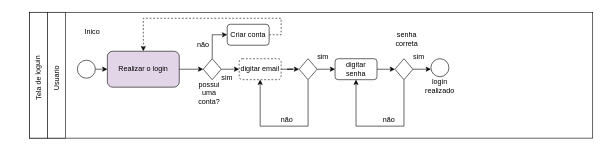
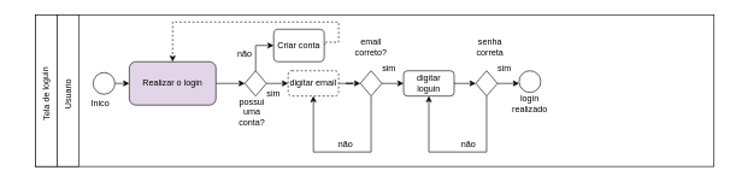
- <mxCell id="37" value="Inico" style="text;html=1;strokeColor=none;fillColor=none;align=center;verticalAlign=middle;whiteSpace=wrap;rounded=0;" vertex="1" parent="1"><mxGeometry x="133" y="42.5" width="40" height="20" as="geometry" /></mxCell>
+ <mxCell id="37" value="Inico" style="text;html=1;strokeColor=none;fillColor=none;align=center;verticalAlign=middle;whiteSpace=wrap;rounded=0;" vertex="1" parent="1"><mxGeometry x="118" y="132.5" width="40" height="20" as="geometry" /></mxCell>
- <mxCell id="15" value="Criar conta" style="rounded=1;whiteSpace=wrap;html=1;" vertex="1" parent="1"><mxGeometry x="378" y="40" width="70" height="35" as="geometry" /></mxCell>
+ <mxCell id="15" value="Criar conta" style="rounded=1;whiteSpace=wrap;html=1;" vertex="1" parent="1"><mxGeometry x="378" y="40" width="70" height="45" as="geometry" /></mxCell>
+ <mxCell id="26" value="email correto?&lt;br&gt;" style="text;html=1;strokeColor=none;fillColor=none;align=center;verticalAlign=middle;whiteSpace=wrap;rounded=0;" vertex="1" parent="1"><mxGeometry x="493" y="55" width="40" height="20" as="geometry" /></mxCell>
- <mxCell id="22" value="digitar senha" style="rounded=1;whiteSpace=wrap;html=1;" vertex="1" parent="1"><mxGeometry x="558" y="97.5" width="70" height="35" as="geometry" /></mxCell>
+ <mxCell id="22" value="digitar loguin" style="rounded=1;whiteSpace=wrap;html=1;" vertex="1" parent="1"><mxGeometry x="558" y="97.5" width="70" height="35" as="geometry" /></mxCell>
